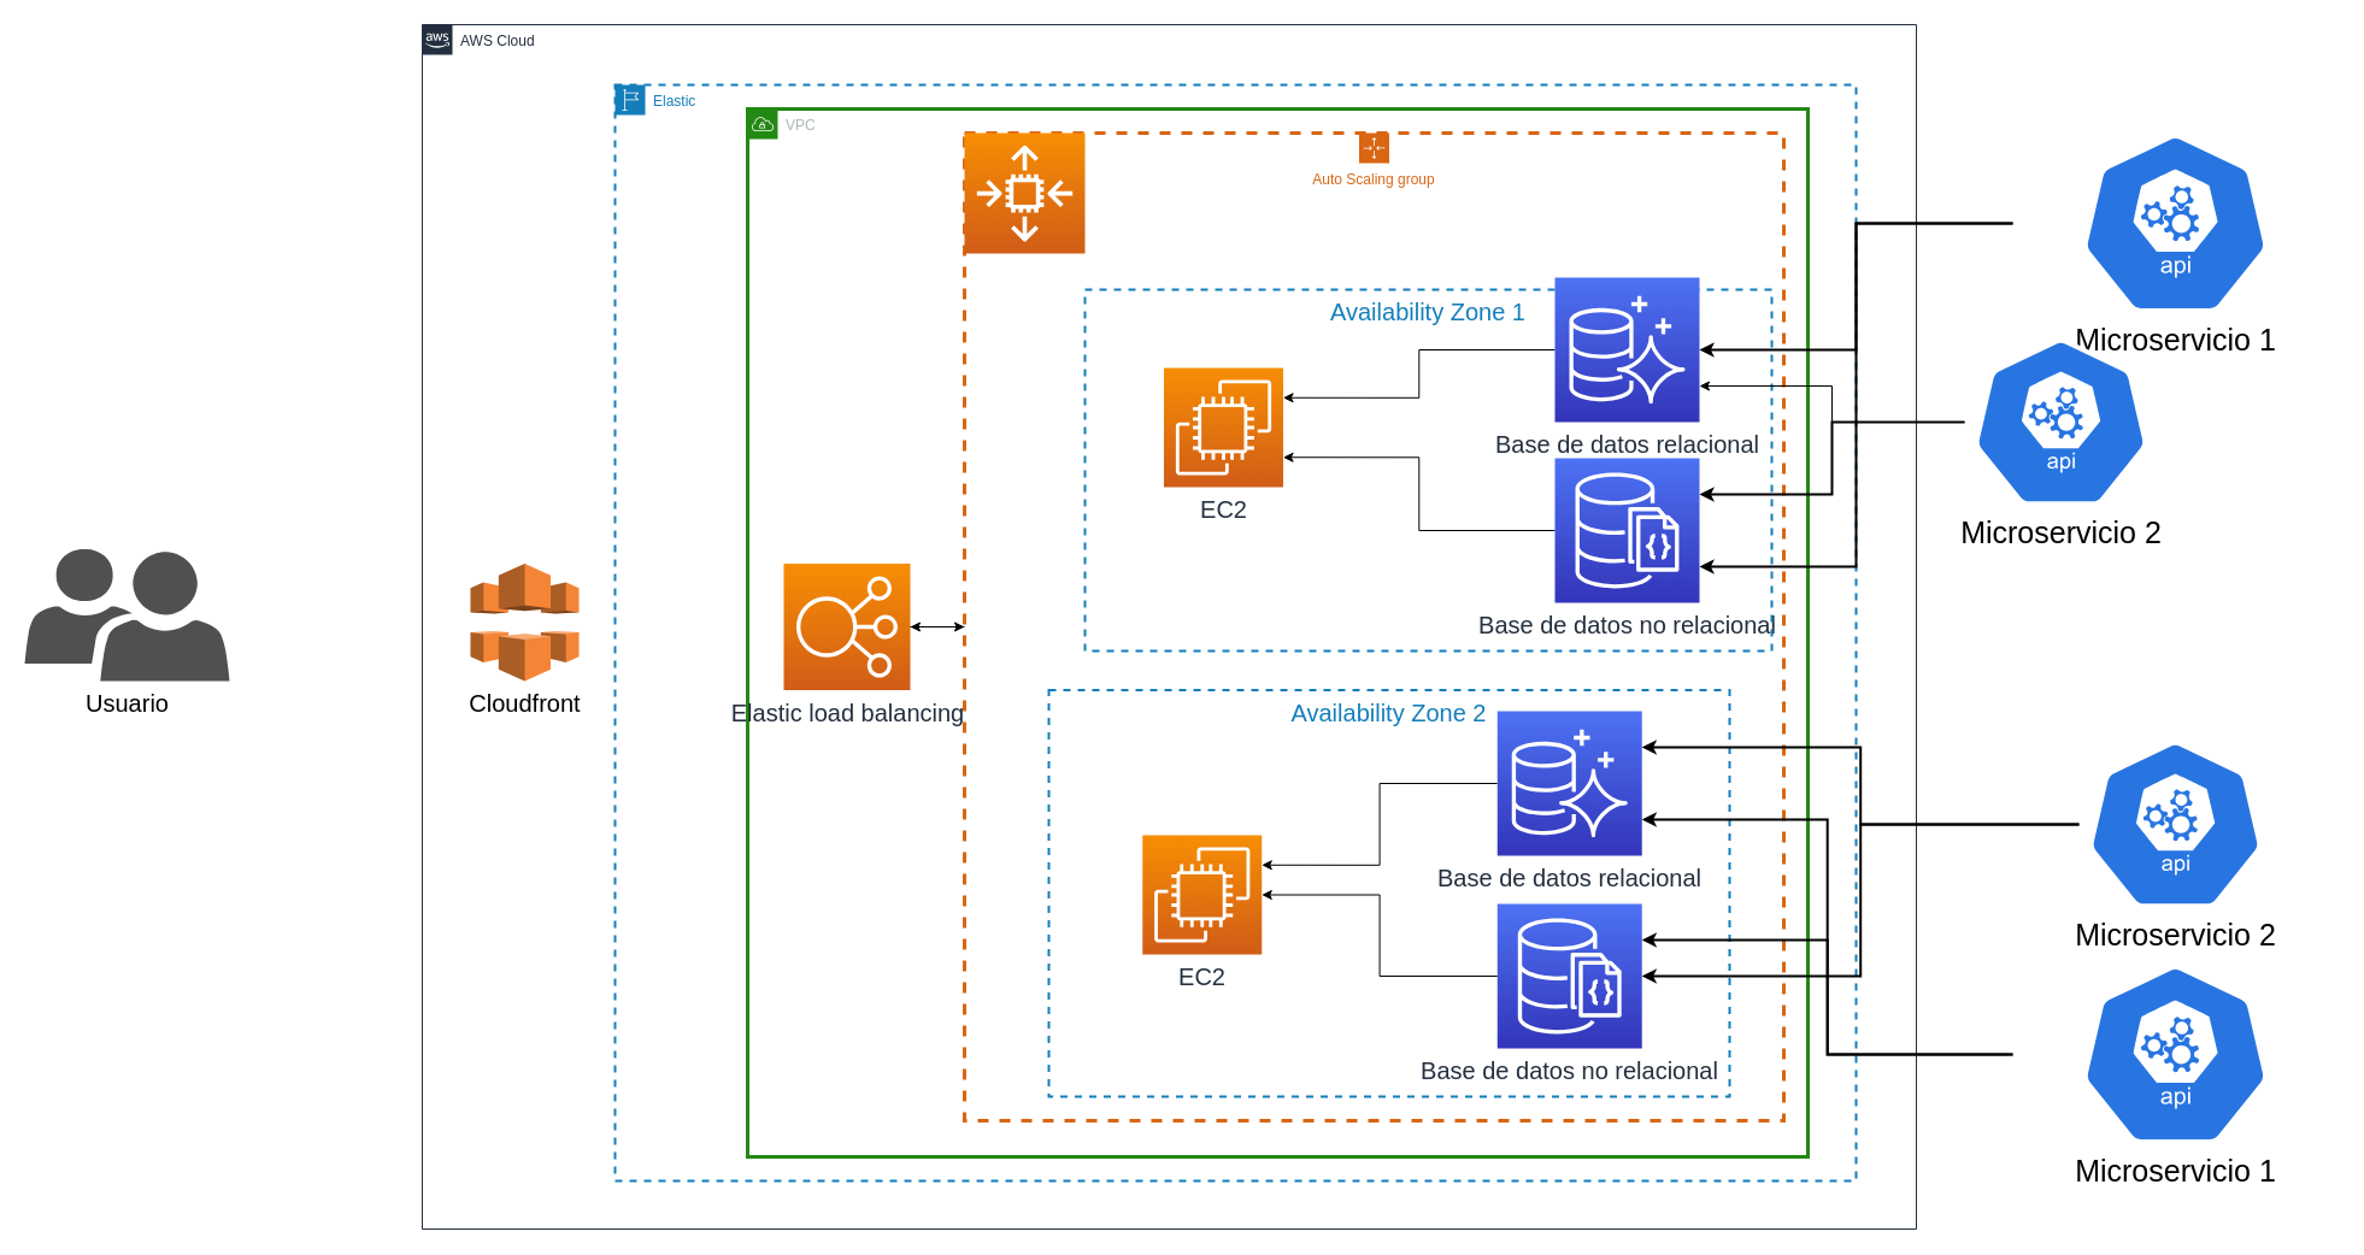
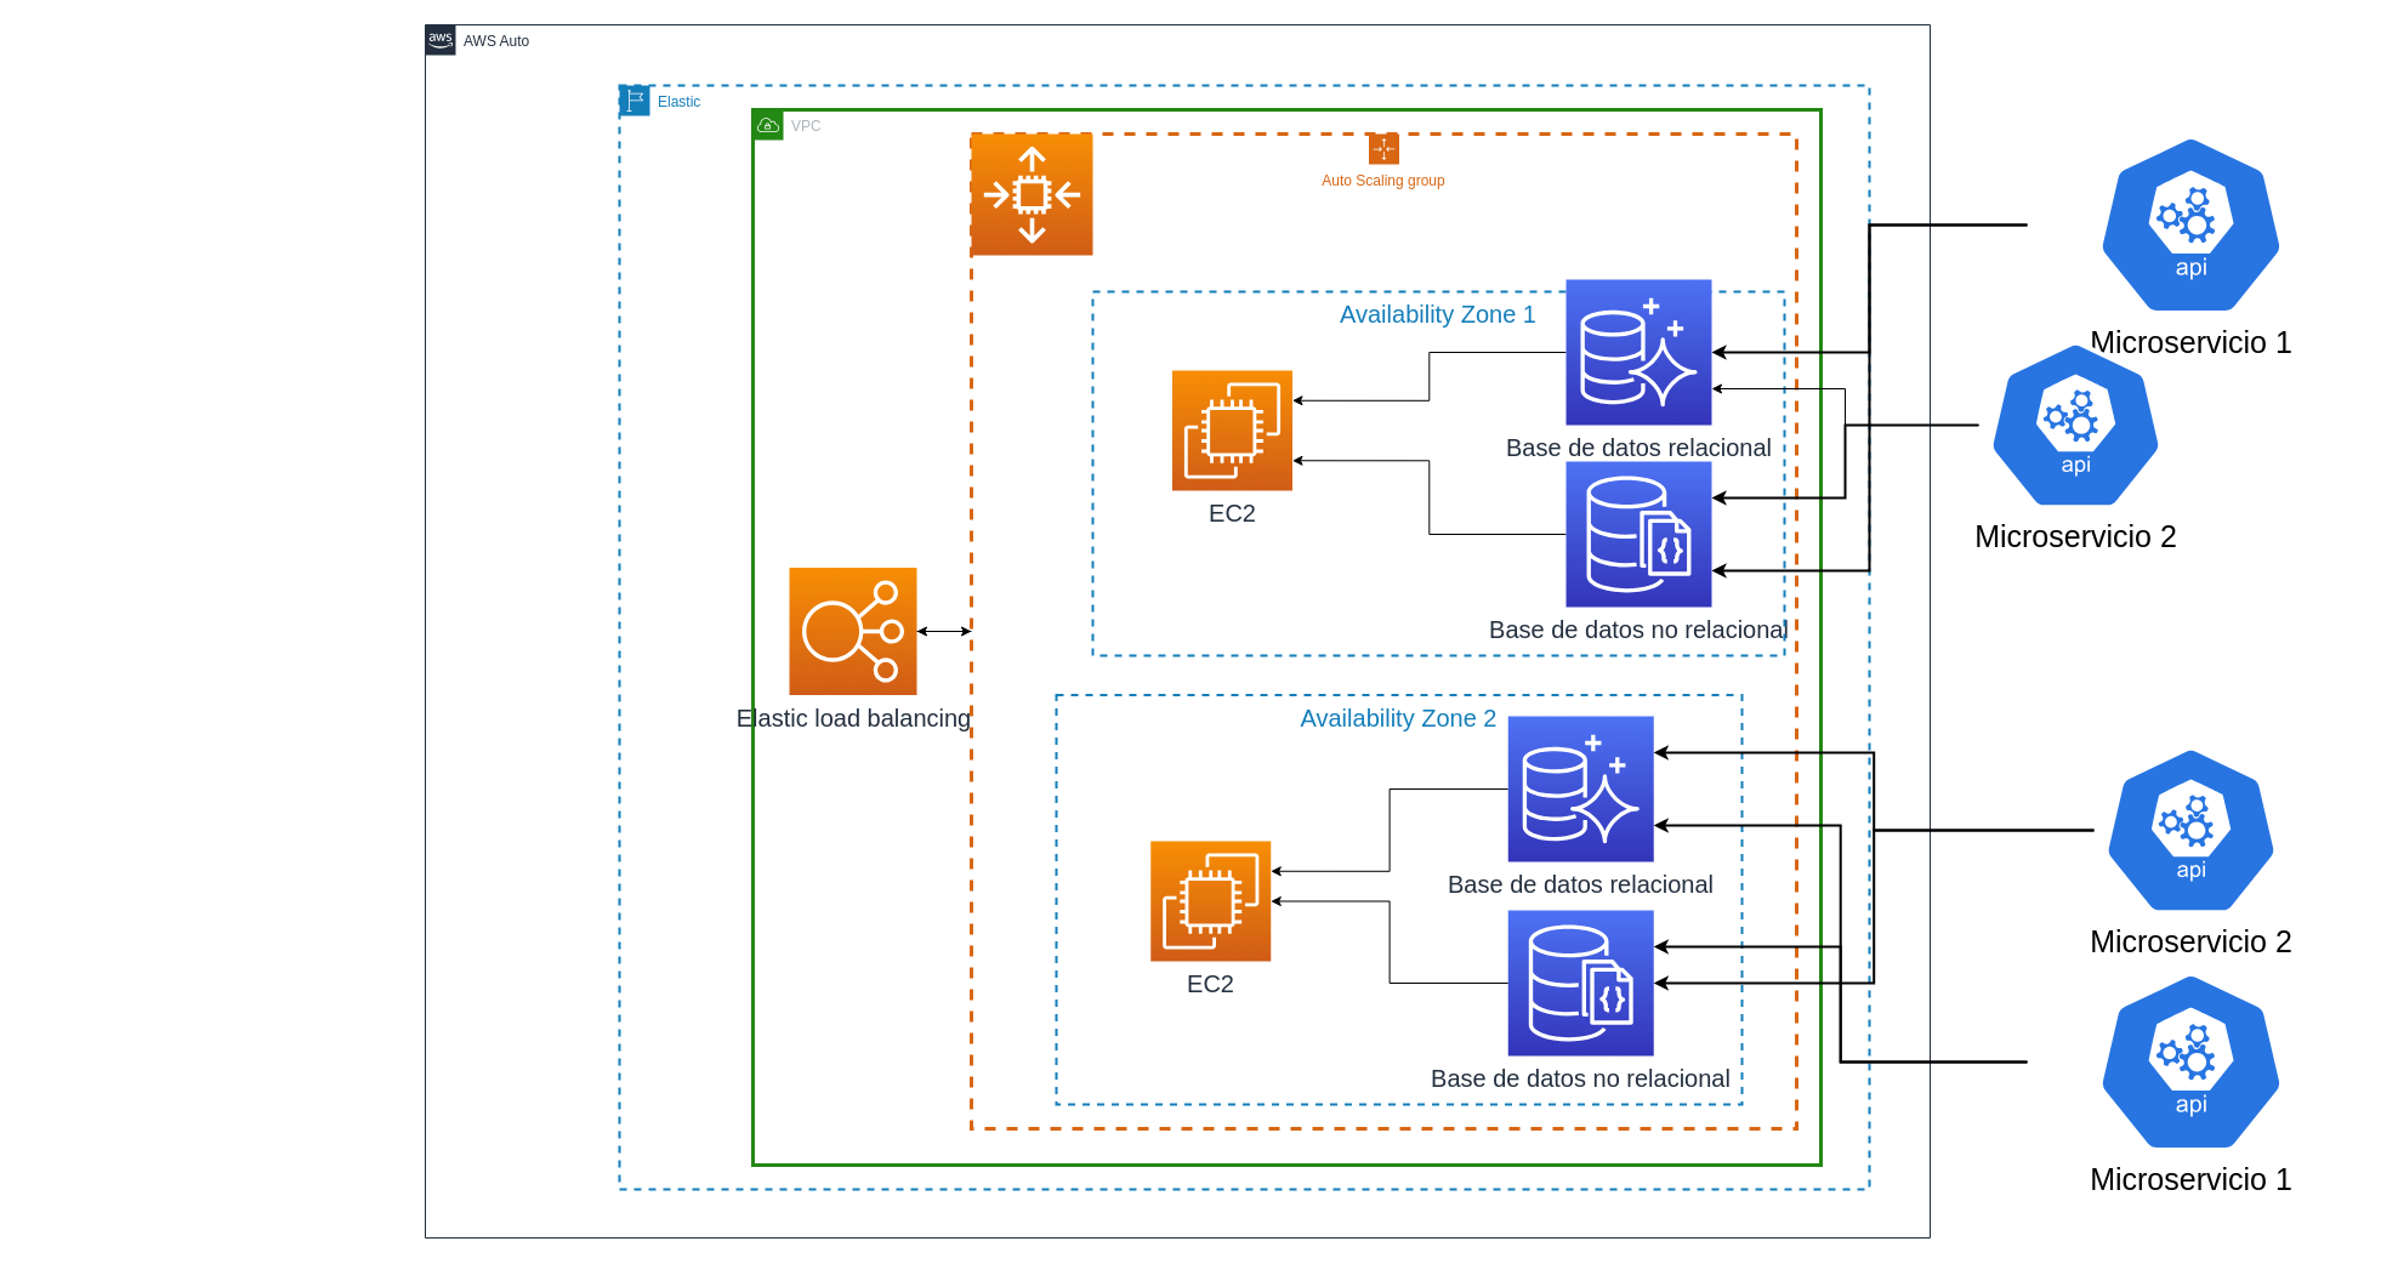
- <mxCell id="3" value="AWS Cloud" style="points=[[0,0],[0.25,0],[0.5,0],[0.75,0],[1,0],[1,0.25],[1,0.5],[1,0.75],[1,1],[0.75,1],[0.5,1],[0.25,1],[0,1],[0,0.75],[0,0.5],[0,0.25]];outlineConnect=0;gradientColor=none;html=1;whiteSpace=wrap;fontSize=12;fontStyle=0;container=1;pointerEvents=0;collapsible=0;recursiveResize=0;shape=mxgraph.aws4.group;grIcon=mxgraph.aws4.group_aws_cloud_alt;strokeColor=#232F3E;fillColor=none;verticalAlign=top;align=left;spacingLeft=30;fontColor=#232F3E;dashed=0;" parent="1" vertex="1"><mxGeometry x="350" y="20" width="1240" height="1000" as="geometry" /></mxCell>
+ <mxCell id="3" value="AWS Auto" style="points=[[0,0],[0.25,0],[0.5,0],[0.75,0],[1,0],[1,0.25],[1,0.5],[1,0.75],[1,1],[0.75,1],[0.5,1],[0.25,1],[0,1],[0,0.75],[0,0.5],[0,0.25]];outlineConnect=0;gradientColor=none;html=1;whiteSpace=wrap;fontSize=12;fontStyle=0;container=1;pointerEvents=0;collapsible=0;recursiveResize=0;shape=mxgraph.aws4.group;grIcon=mxgraph.aws4.group_aws_cloud_alt;strokeColor=#232F3E;fillColor=none;verticalAlign=top;align=left;spacingLeft=30;fontColor=#232F3E;dashed=0;" parent="1" vertex="1"><mxGeometry x="350" y="20" width="1240" height="1000" as="geometry" /></mxCell>
- <mxCell id="23" value="&lt;font style=&quot;font-size: 20px;&quot;&gt;Usuario&lt;/font&gt;" style="sketch=0;pointerEvents=1;shadow=0;dashed=0;html=1;strokeColor=none;labelPosition=center;verticalLabelPosition=bottom;verticalAlign=top;align=center;fillColor=#505050;shape=mxgraph.mscae.intune.user_group" parent="1" vertex="1"><mxGeometry x="20" y="455" width="170" height="110" as="geometry" /></mxCell>
- <mxCell id="19" value="&lt;font style=&quot;font-size: 20px;&quot;&gt;Cloudfront&lt;/font&gt;" style="outlineConnect=0;dashed=0;verticalLabelPosition=bottom;verticalAlign=top;align=center;html=1;shape=mxgraph.aws3.cloudfront;fillColor=#F58536;gradientColor=none;" parent="3" vertex="1"><mxGeometry x="40" y="447.5" width="90" height="97.5" as="geometry" /></mxCell>
